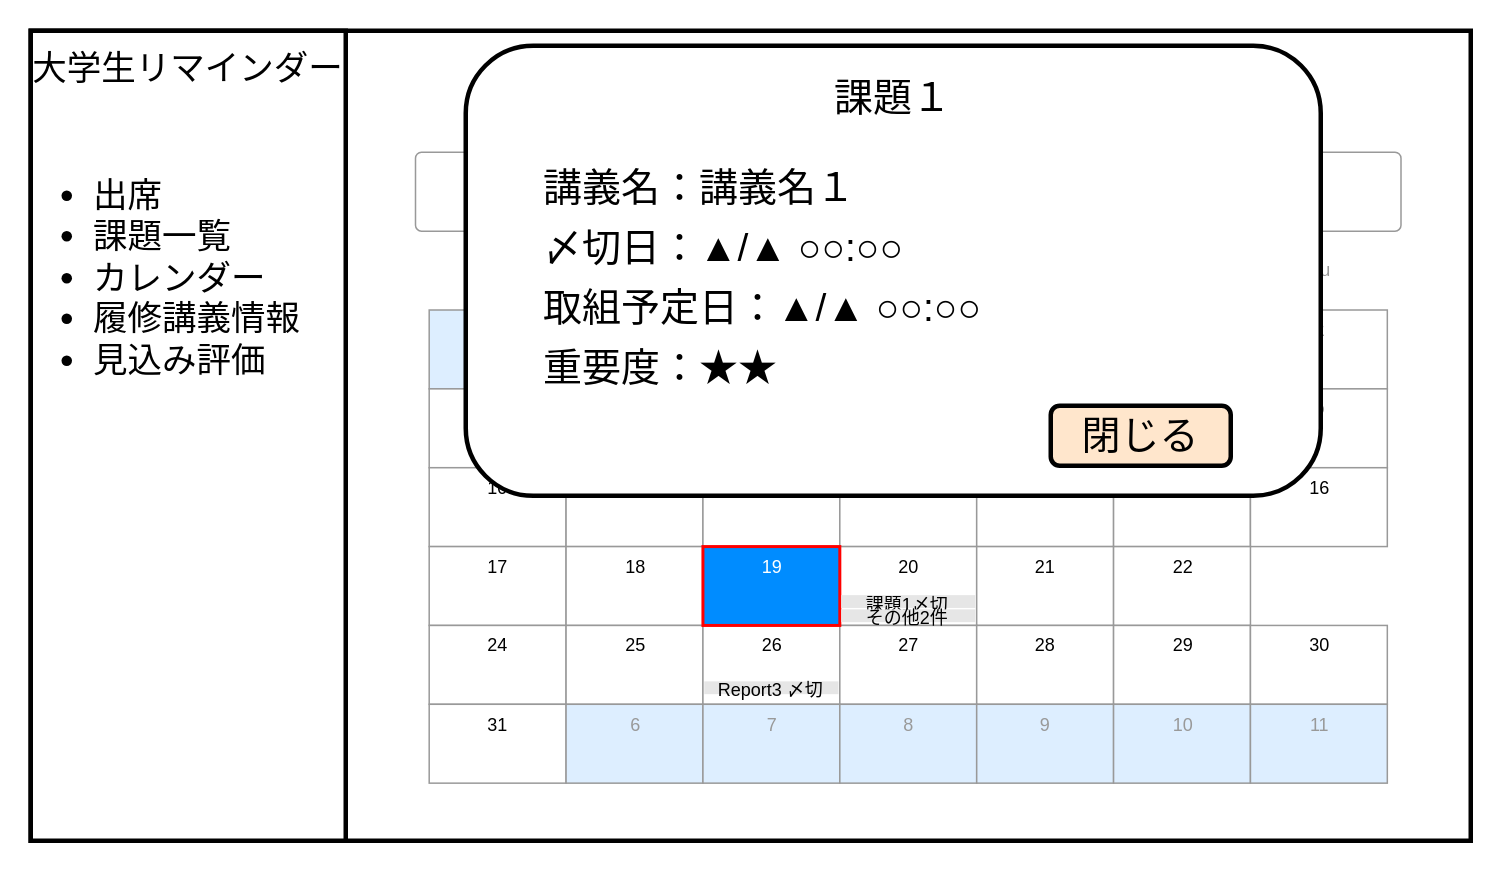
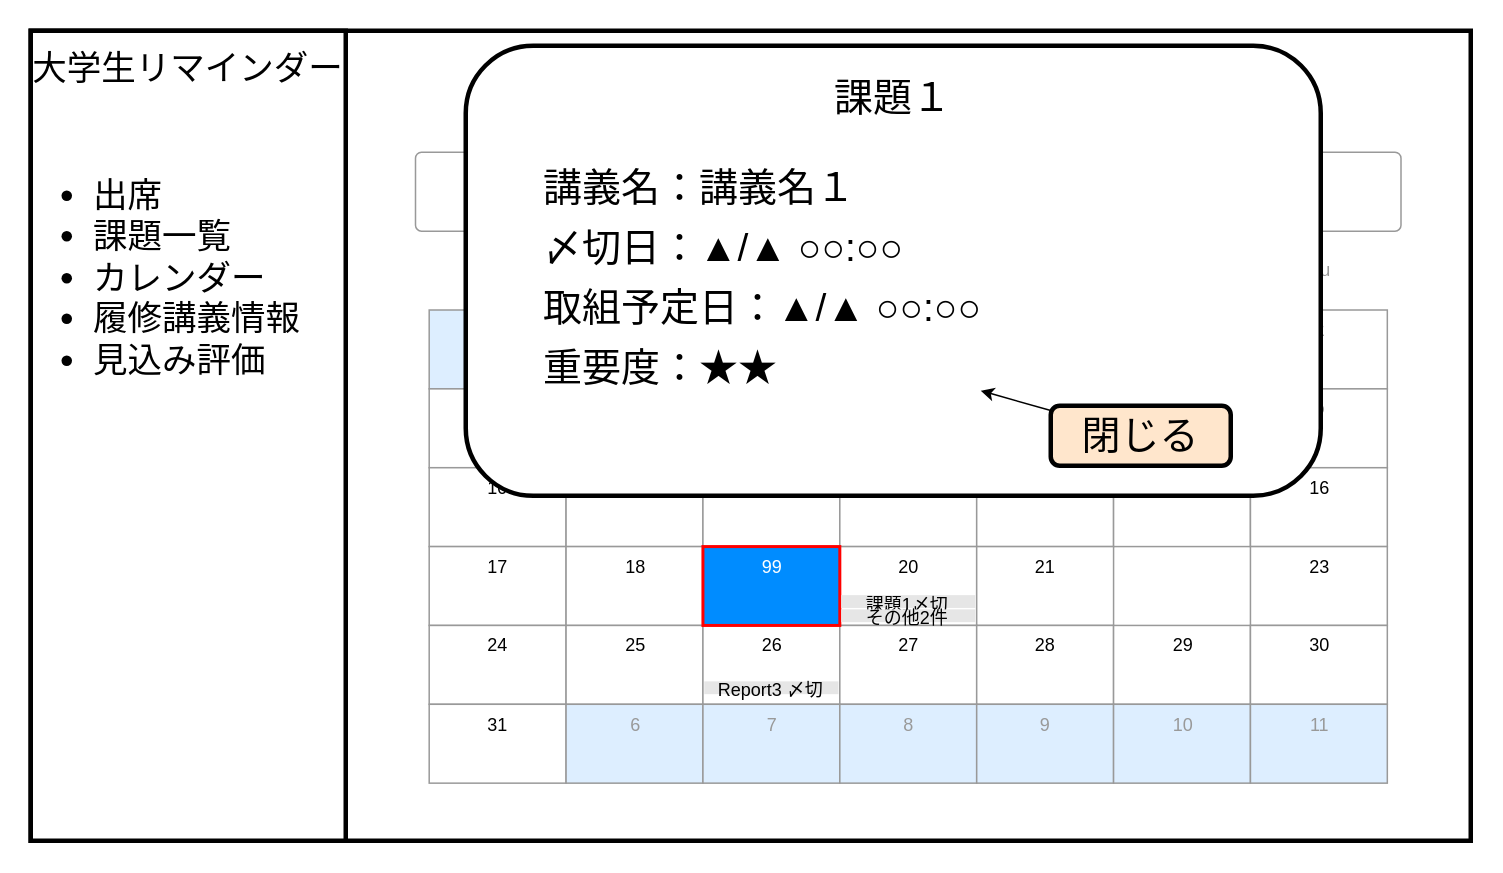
+ <mxCell id="69" value="" style="edgeStyle=none;html=1;fontSize=26;fontColor=#000000;" edge="1" parent="1" source="70" target="68"><mxGeometry relative="1" as="geometry" /></mxCell>
- <mxCell id="58" value="19" style="strokeWidth=1;shadow=0;dashed=0;align=center;html=1;shape=mxgraph.mockup.forms.rrect;rSize=0;strokeColor=#ff0000;fontColor=#ffffff;strokeWidth=2;fillColor=#008cff;verticalAlign=top;" parent="6" vertex="1"><mxGeometry x="228.125" y="283.886" width="91.25" height="52.571" as="geometry" /></mxCell>
+ <mxCell id="58" value="99" style="strokeWidth=1;shadow=0;dashed=0;align=center;html=1;shape=mxgraph.mockup.forms.rrect;rSize=0;strokeColor=#ff0000;fontColor=#ffffff;strokeWidth=2;fillColor=#008cff;verticalAlign=top;" parent="6" vertex="1"><mxGeometry x="228.125" y="283.886" width="91.25" height="52.571" as="geometry" /></mxCell>
- <mxCell id="42" value="22" style="strokeWidth=1;shadow=0;dashed=0;align=center;html=1;shape=mxgraph.mockup.forms.rrect;rSize=0;strokeColor=#999999;fontColor=#000000;verticalAlign=top;fillColor=#FFFFFF;" parent="6" vertex="1"><mxGeometry x="501.875" y="283.886" width="91.25" height="52.571" as="geometry" /></mxCell>
+ <mxCell id="43" value="23" style="strokeWidth=1;shadow=0;dashed=0;align=center;html=1;shape=mxgraph.mockup.forms.rrect;rSize=0;strokeColor=#999999;fontColor=#000000;verticalAlign=top;fillColor=#FFFFFF;" parent="6" vertex="1"><mxGeometry x="593.125" y="283.886" width="91.25" height="52.571" as="geometry" /></mxCell>
